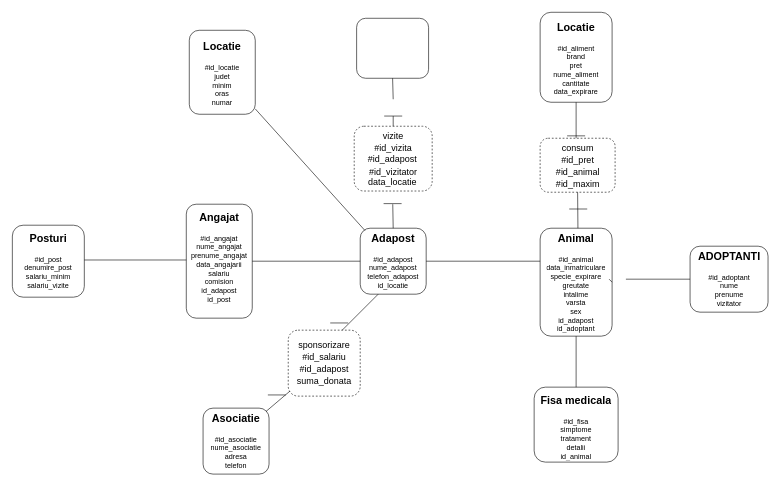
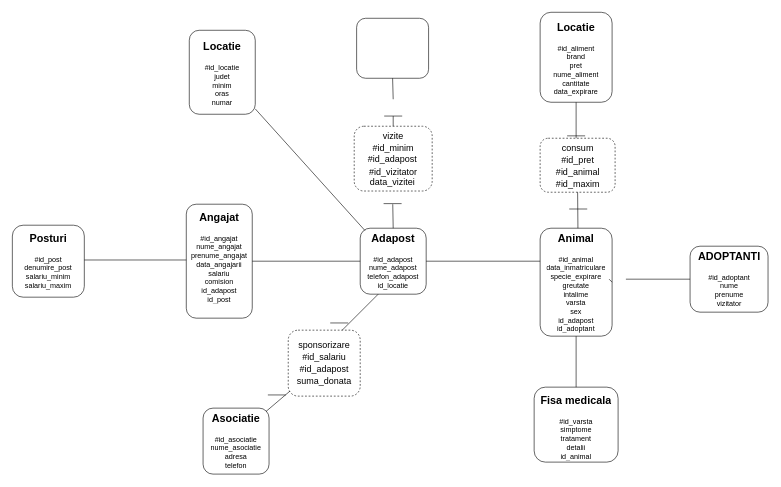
- <mxCell id="53" value="&lt;font style=&quot;font-size: 15px&quot;&gt;#id_vizita&lt;br&gt;&lt;/font&gt;" style="text;html=1;strokeColor=none;fillColor=none;align=center;verticalAlign=middle;whiteSpace=wrap;rounded=0;" parent="1" vertex="1"><mxGeometry x="625" y="230" width="60" height="30" as="geometry" /></mxCell>
+ <mxCell id="53" value="&lt;font style=&quot;font-size: 15px&quot;&gt;#id_minim&lt;br&gt;&lt;/font&gt;" style="text;html=1;strokeColor=none;fillColor=none;align=center;verticalAlign=middle;whiteSpace=wrap;rounded=0;" parent="1" vertex="1"><mxGeometry x="625" y="230" width="60" height="30" as="geometry" /></mxCell>
- <mxCell id="46" value="&lt;font style=&quot;font-size: 15px&quot;&gt;data_locatie&lt;br&gt;&lt;/font&gt;" style="text;html=1;strokeColor=none;fillColor=none;align=center;verticalAlign=middle;whiteSpace=wrap;rounded=0;" parent="1" vertex="1"><mxGeometry x="624" y="288" width="60" height="30" as="geometry" /></mxCell>
+ <mxCell id="46" value="&lt;font style=&quot;font-size: 15px&quot;&gt;data_vizitei&lt;br&gt;&lt;/font&gt;" style="text;html=1;strokeColor=none;fillColor=none;align=center;verticalAlign=middle;whiteSpace=wrap;rounded=0;" parent="1" vertex="1"><mxGeometry x="624" y="288" width="60" height="30" as="geometry" /></mxCell>
- <mxCell id="36" value="&lt;h1&gt;&lt;span style=&quot;font-size: 18px&quot;&gt;Posturi&lt;/span&gt;&lt;/h1&gt;&lt;div&gt;#id_post&lt;/div&gt;&lt;div&gt;denumire_post&lt;/div&gt;&lt;div&gt;salariu_minim&lt;/div&gt;&lt;div&gt;salariu_vizite&lt;/div&gt;" style="text;html=1;strokeColor=none;fillColor=none;spacing=5;spacingTop=-20;whiteSpace=wrap;overflow=hidden;rounded=0;align=center;" parent="1" vertex="1"><mxGeometry x="30" y="375" width="100" height="110" as="geometry" /></mxCell>
+ <mxCell id="36" value="&lt;h1&gt;&lt;span style=&quot;font-size: 18px&quot;&gt;Posturi&lt;/span&gt;&lt;/h1&gt;&lt;div&gt;#id_post&lt;/div&gt;&lt;div&gt;denumire_post&lt;/div&gt;&lt;div&gt;salariu_minim&lt;/div&gt;&lt;div&gt;salariu_maxim&lt;/div&gt;" style="text;html=1;strokeColor=none;fillColor=none;spacing=5;spacingTop=-20;whiteSpace=wrap;overflow=hidden;rounded=0;align=center;" parent="1" vertex="1"><mxGeometry x="30" y="375" width="100" height="110" as="geometry" /></mxCell>
- <mxCell id="16" value="&lt;h1&gt;&lt;span style=&quot;font-size: 18px&quot;&gt;Fisa medicala&lt;/span&gt;&lt;/h1&gt;&lt;div&gt;#id_fisa&lt;/div&gt;&lt;div&gt;simptome&lt;/div&gt;&lt;div&gt;tratament&lt;/div&gt;&lt;div&gt;detalii&lt;/div&gt;&lt;div&gt;id_animal&lt;/div&gt;" style="text;html=1;strokeColor=none;fillColor=none;spacing=5;spacingTop=-20;whiteSpace=wrap;overflow=hidden;rounded=0;align=center;" parent="1" vertex="1"><mxGeometry x="895" y="645" width="130" height="140" as="geometry" /></mxCell>
+ <mxCell id="16" value="&lt;h1&gt;&lt;span style=&quot;font-size: 18px&quot;&gt;Fisa medicala&lt;/span&gt;&lt;/h1&gt;&lt;div&gt;#id_varsta&lt;/div&gt;&lt;div&gt;simptome&lt;/div&gt;&lt;div&gt;tratament&lt;/div&gt;&lt;div&gt;detalii&lt;/div&gt;&lt;div&gt;id_animal&lt;/div&gt;" style="text;html=1;strokeColor=none;fillColor=none;spacing=5;spacingTop=-20;whiteSpace=wrap;overflow=hidden;rounded=0;align=center;" parent="1" vertex="1"><mxGeometry x="895" y="645" width="130" height="140" as="geometry" /></mxCell>
